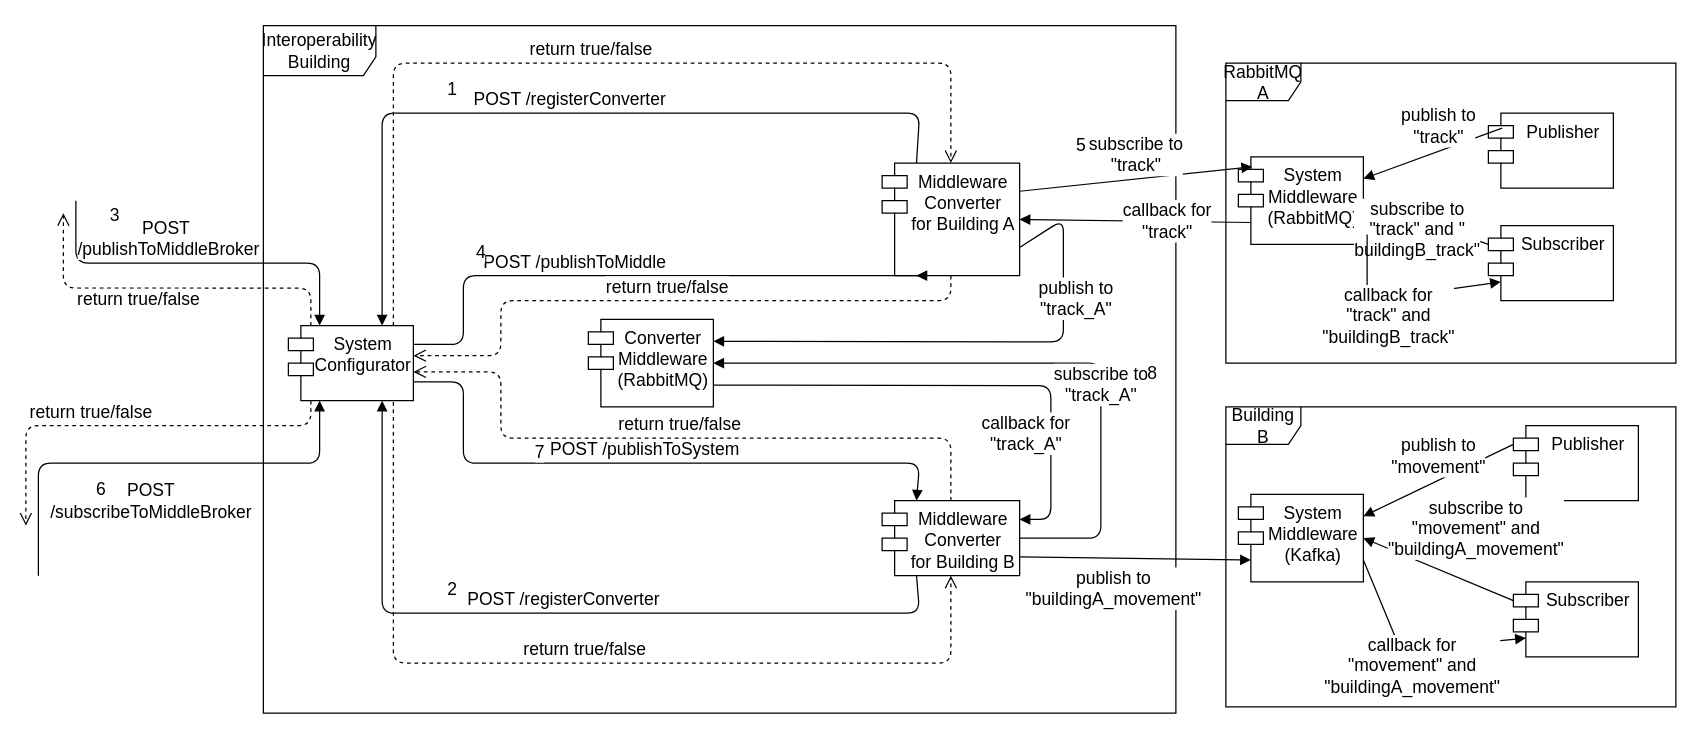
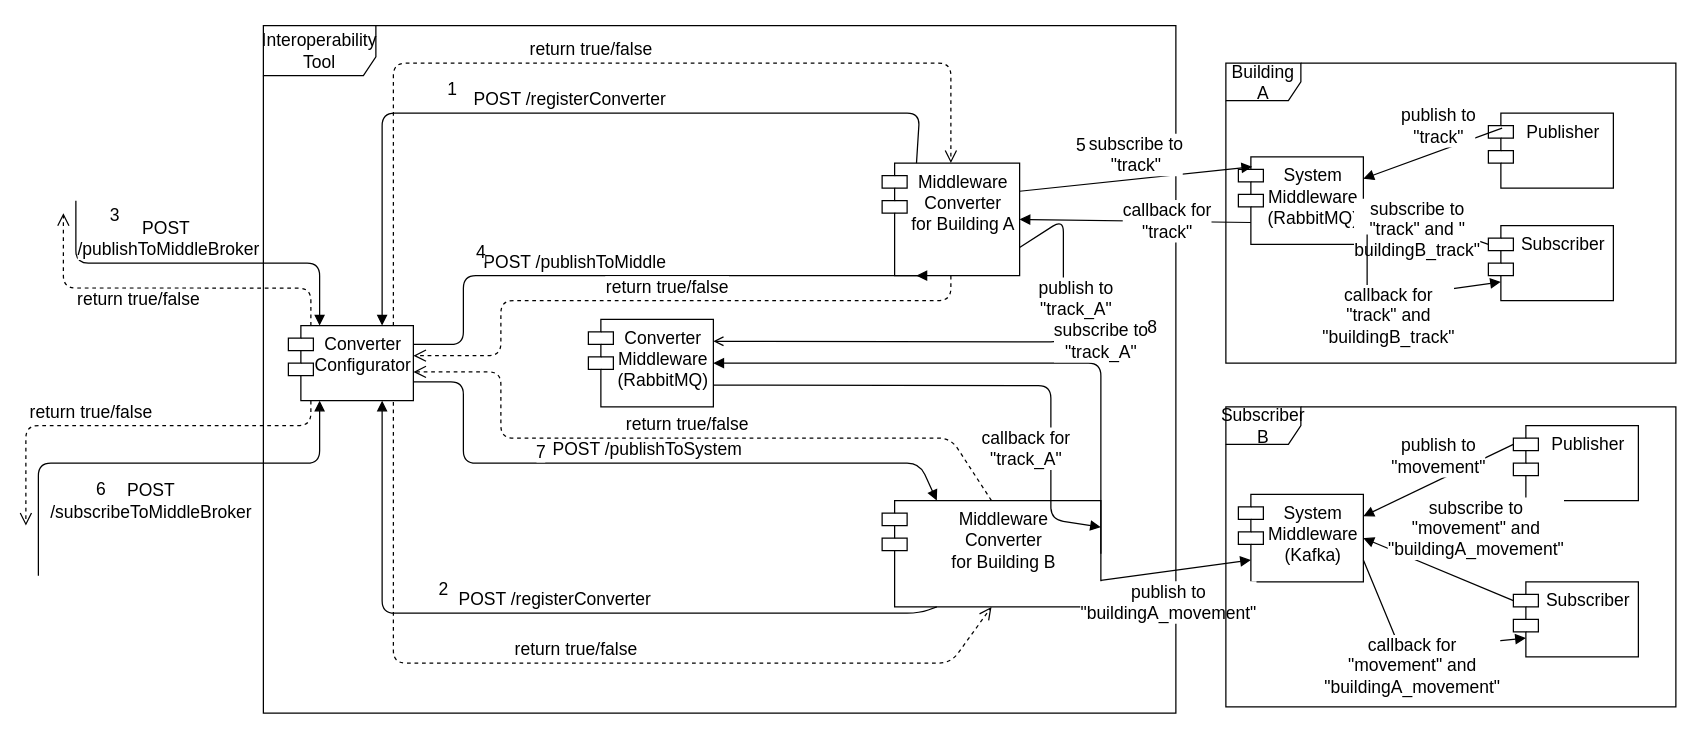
- <mxCell id="2" value="Interoperability&lt;br style=&quot;font-size: 14px;&quot;&gt;Building" style="shape=umlFrame;whiteSpace=wrap;html=1;width=90;height=40;fontSize=14;" parent="1" vertex="1"><mxGeometry x="210" y="20" width="730" height="550" as="geometry" /></mxCell>
+ <mxCell id="2" value="Interoperability&lt;br style=&quot;font-size: 14px;&quot;&gt;Tool" style="shape=umlFrame;whiteSpace=wrap;html=1;width=90;height=40;fontSize=14;" parent="1" vertex="1"><mxGeometry x="210" y="20" width="730" height="550" as="geometry" /></mxCell>
- <mxCell id="45" value="RabbitMQ A" style="shape=umlFrame;whiteSpace=wrap;html=1;fontSize=14;" parent="1" vertex="1"><mxGeometry x="980" y="50" width="360" height="240" as="geometry" /></mxCell>
+ <mxCell id="45" value="Building A" style="shape=umlFrame;whiteSpace=wrap;html=1;fontSize=14;" parent="1" vertex="1"><mxGeometry x="980" y="50" width="360" height="240" as="geometry" /></mxCell>
- <mxCell id="33" value="publish to&lt;br style=&quot;font-size: 14px;&quot;&gt;&quot;track_A&quot;" style="html=1;verticalAlign=bottom;endArrow=block;exitX=1;exitY=0.75;exitDx=0;exitDy=0;entryX=1;entryY=0.25;entryDx=0;entryDy=0;fontSize=14;" parent="1" source="5" target="4" edge="1"><mxGeometry x="-0.402" y="10" width="80" relative="1" as="geometry"><mxPoint x="710" y="300" as="sourcePoint" /><mxPoint x="790" y="300" as="targetPoint" /><Array as="points"><mxPoint x="850" y="175" /><mxPoint x="850" y="273" /></Array><mxPoint as="offset" /></mxGeometry></mxCell>
+ <mxCell id="33" value="publish to&lt;br style=&quot;font-size: 14px;&quot;&gt;&quot;track_A&quot;" style="html=1;verticalAlign=bottom;endArrow=open;exitX=1;exitY=0.75;exitDx=0;exitDy=0;entryX=1;entryY=0.25;entryDx=0;entryDy=0;fontSize=14;" parent="1" source="5" target="4" edge="1"><mxGeometry x="-0.402" y="10" width="80" relative="1" as="geometry"><mxPoint x="710" y="300" as="sourcePoint" /><mxPoint x="790" y="300" as="targetPoint" /><Array as="points"><mxPoint x="850" y="175" /><mxPoint x="850" y="273" /></Array><mxPoint as="offset" /></mxGeometry></mxCell>
- <mxCell id="3" value="System&#10;Configurator" style="shape=module;align=left;spacingLeft=20;align=center;verticalAlign=top;fontSize=14;" parent="1" vertex="1"><mxGeometry x="230" y="260" width="100" height="60" as="geometry" /></mxCell>
+ <mxCell id="3" value="Converter&#10;Configurator" style="shape=module;align=left;spacingLeft=20;align=center;verticalAlign=top;fontSize=14;" parent="1" vertex="1"><mxGeometry x="230" y="260" width="100" height="60" as="geometry" /></mxCell>
- <mxCell id="46" value="Building B" style="shape=umlFrame;whiteSpace=wrap;html=1;fontSize=14;" parent="1" vertex="1"><mxGeometry x="980" y="325" width="360" height="240" as="geometry" /></mxCell>
+ <mxCell id="46" value="Subscriber B" style="shape=umlFrame;whiteSpace=wrap;html=1;fontSize=14;" parent="1" vertex="1"><mxGeometry x="980" y="325" width="360" height="240" as="geometry" /></mxCell>
- <mxCell id="6" value="Middleware&#10;Converter&#10;for Building B" style="shape=module;align=left;spacingLeft=20;align=center;verticalAlign=top;fontSize=14;" parent="1" vertex="1"><mxGeometry x="705" y="400" width="110" height="60" as="geometry" /></mxCell>
+ <mxCell id="6" value="Middleware&#10;Converter&#10;for Building B" style="shape=module;align=left;spacingLeft=20;align=center;verticalAlign=top;fontSize=14;" parent="1" vertex="1"><mxGeometry x="705" y="400" width="175" height="85" as="geometry" /></mxCell>
